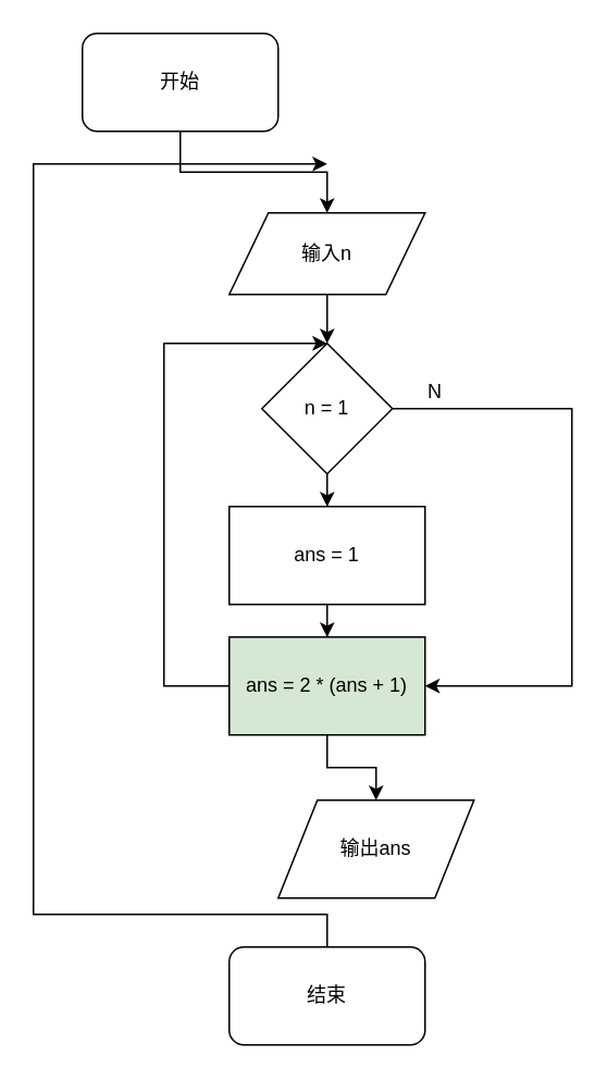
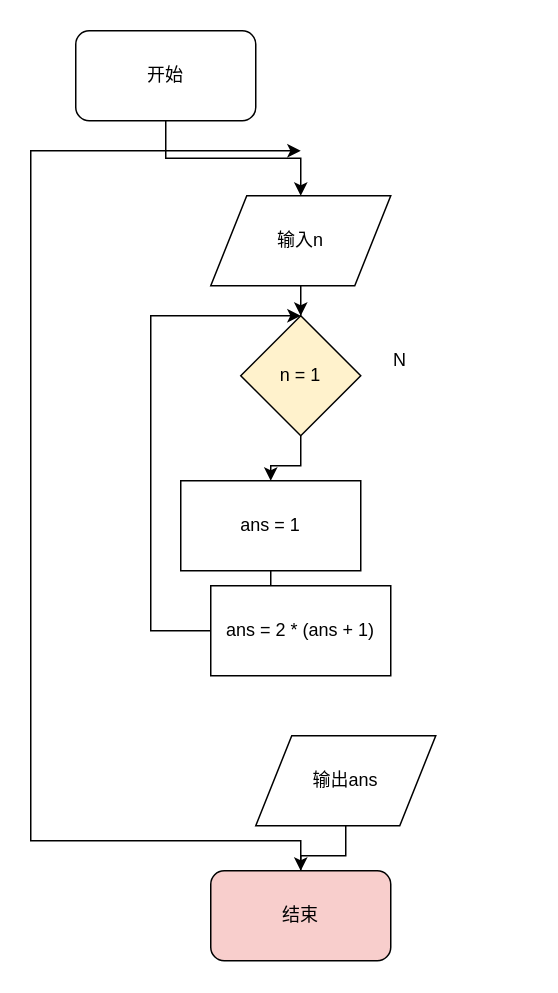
- <mxCell id="5" value="输入n" style="shape=parallelogram;perimeter=parallelogramPerimeter;whiteSpace=wrap;html=1;" parent="1" vertex="1"><mxGeometry x="140" y="130" width="120" height="50" as="geometry" /></mxCell>
+ <mxCell id="5" value="输入n" style="shape=parallelogram;perimeter=parallelogramPerimeter;whiteSpace=wrap;html=1;" parent="1" vertex="1"><mxGeometry x="140" y="130" width="120" height="60" as="geometry" /></mxCell>
- <mxCell id="8" value="n = 1" style="rhombus;whiteSpace=wrap;html=1;" parent="1" vertex="1"><mxGeometry x="160" y="210" width="80" height="80" as="geometry" /></mxCell>
+ <mxCell id="8" value="n = 1" style="rhombus;whiteSpace=wrap;html=1;fillColor=#fff2cc;" parent="1" vertex="1"><mxGeometry x="160" y="210" width="80" height="80" as="geometry" /></mxCell>
- <mxCell id="7" style="edgeStyle=orthogonalEdgeStyle;rounded=0;orthogonalLoop=1;jettySize=auto;html=1;exitX=1;exitY=0.5;exitDx=0;exitDy=0;" parent="1" source="8" target="13" edge="1"><mxGeometry relative="1" as="geometry"><Array as="points"><mxPoint x="350" y="250" /><mxPoint x="350" y="420" /></Array></mxGeometry></mxCell>
- <mxCell id="10" value="ans = 1" style="rounded=0;whiteSpace=wrap;html=1;" parent="1" vertex="1"><mxGeometry x="140" y="310" width="120" height="60" as="geometry" /></mxCell>
+ <mxCell id="10" value="ans = 1" style="rounded=0;whiteSpace=wrap;html=1;" parent="1" vertex="1"><mxGeometry x="120" y="320" width="120" height="60" as="geometry" /></mxCell>
- <mxCell id="13" value="ans = 2 * (ans + 1)" style="rounded=0;whiteSpace=wrap;html=1;fillColor=#d5e8d4;" parent="1" vertex="1"><mxGeometry x="140" y="390" width="120" height="60" as="geometry" /></mxCell>
+ <mxCell id="13" value="ans = 2 * (ans + 1)" style="rounded=0;whiteSpace=wrap;html=1;" parent="1" vertex="1"><mxGeometry x="140" y="390" width="120" height="60" as="geometry" /></mxCell>
- <mxCell id="12" value="" style="edgeStyle=orthogonalEdgeStyle;rounded=0;orthogonalLoop=1;jettySize=auto;html=1;" parent="1" source="13" target="16" edge="1"><mxGeometry relative="1" as="geometry" /></mxCell>
+ <mxCell id="15" value="" style="edgeStyle=orthogonalEdgeStyle;rounded=0;orthogonalLoop=1;jettySize=auto;html=1;" parent="1" source="16" target="18" edge="1"><mxGeometry relative="1" as="geometry" /></mxCell>
- <mxCell id="18" value="结束" style="rounded=1;whiteSpace=wrap;html=1;" parent="1" vertex="1"><mxGeometry x="140" y="580" width="120" height="60" as="geometry" /></mxCell>
+ <mxCell id="18" value="结束" style="rounded=1;whiteSpace=wrap;html=1;fillColor=#f8cecc;" parent="1" vertex="1"><mxGeometry x="140" y="580" width="120" height="60" as="geometry" /></mxCell>
